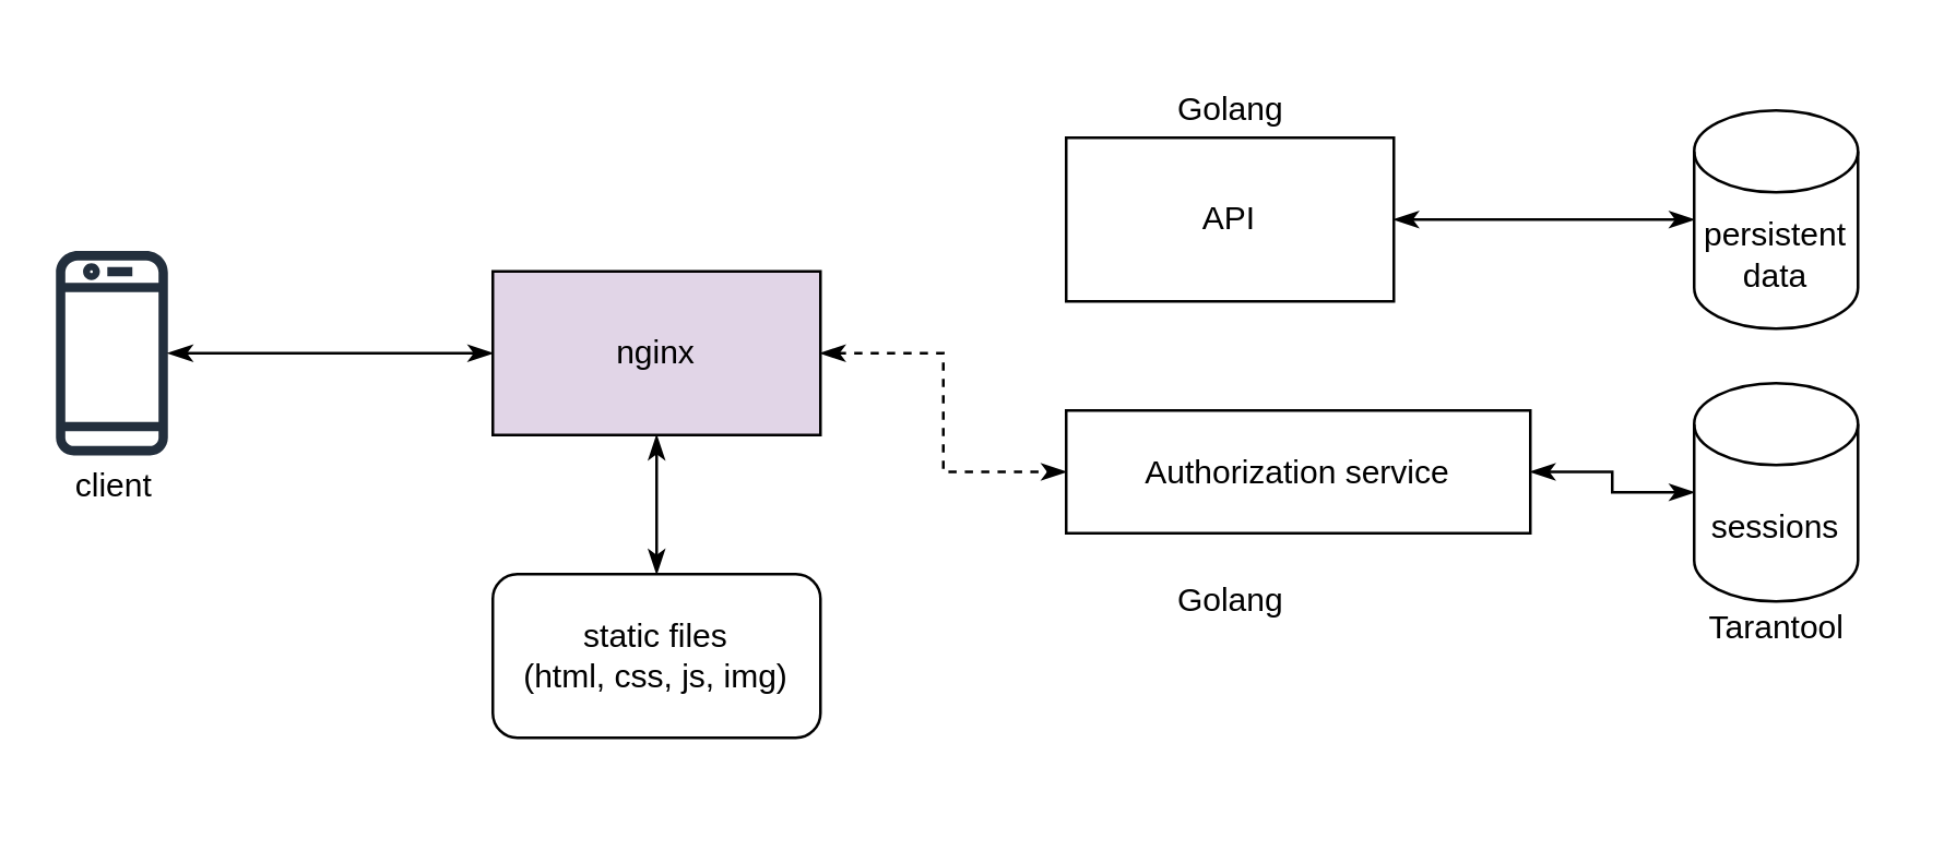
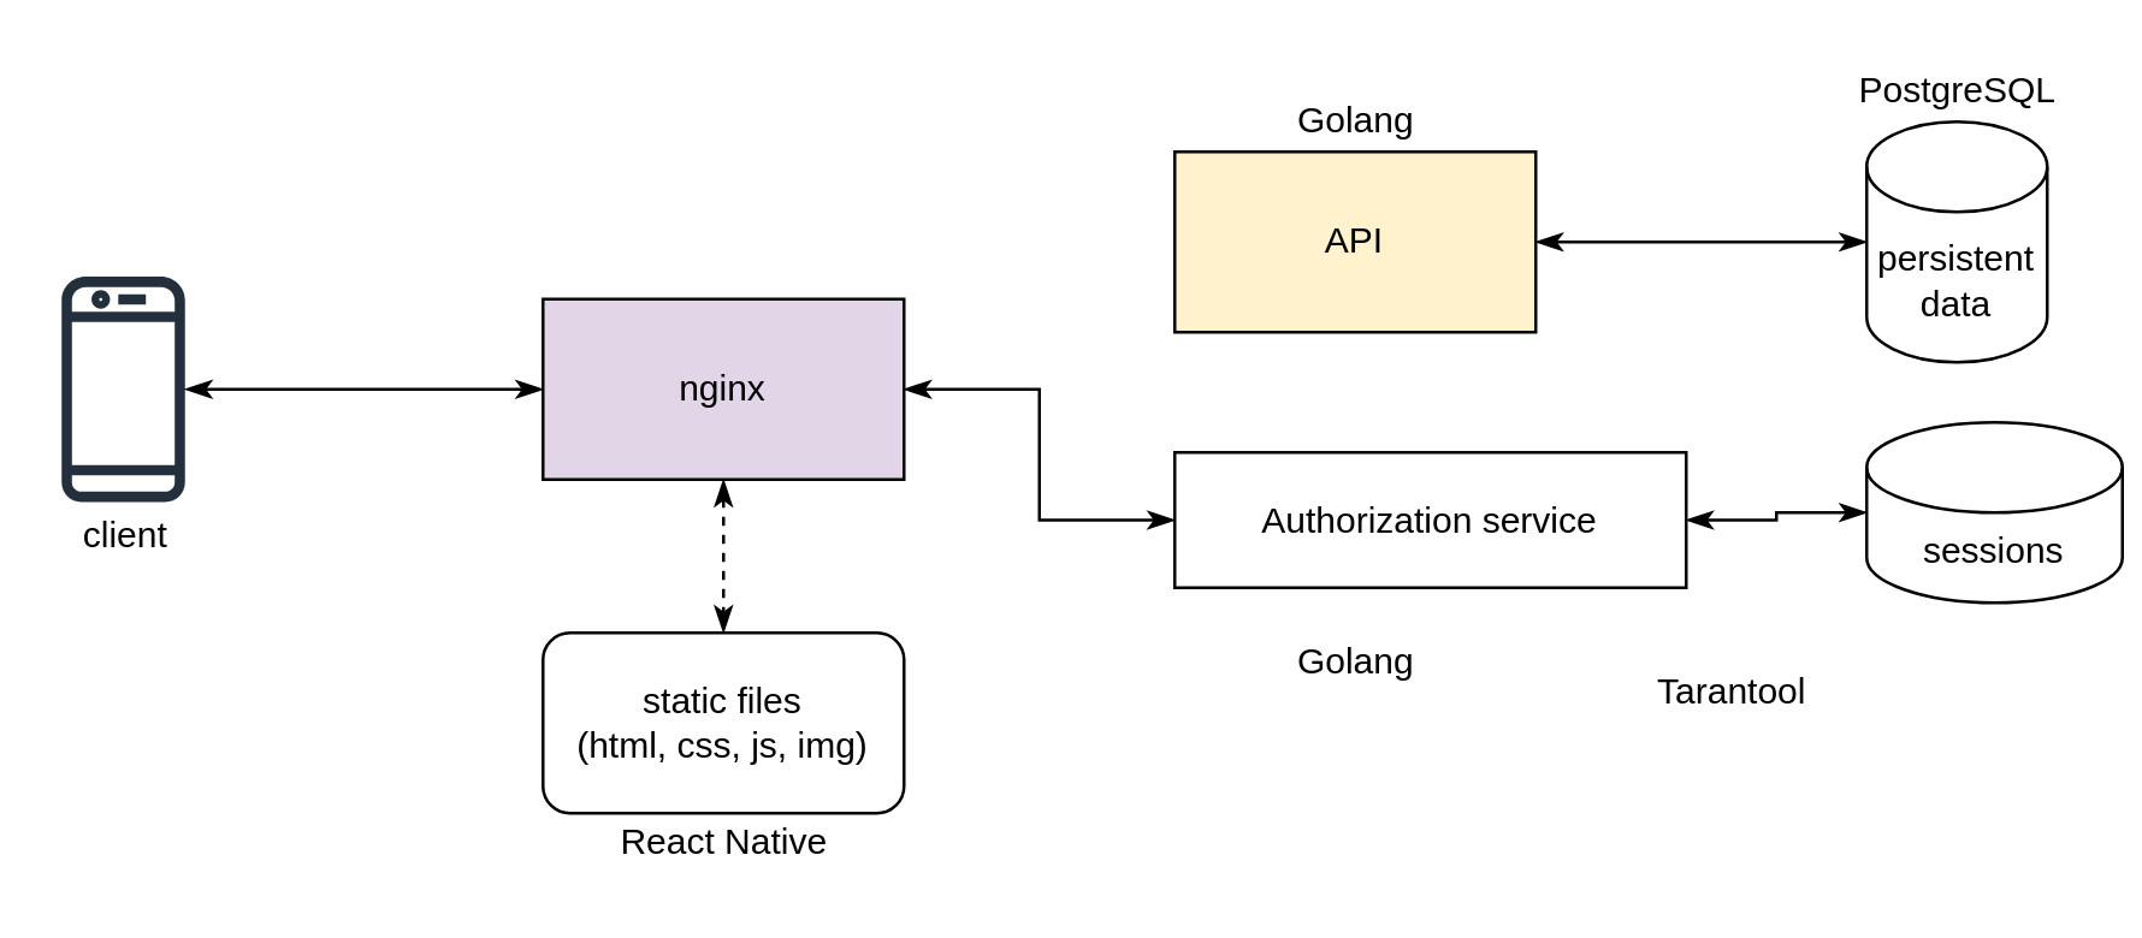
+ <mxCell id="13" value="PostgreSQL" style="text;html=1;align=center;verticalAlign=middle;resizable=0;points=[];autosize=1;strokeColor=none;fillColor=none;" vertex="1" parent="1"><mxGeometry x="610" y="20" width="80" height="20" as="geometry" /></mxCell>
- <mxCell id="9" value="API" style="rounded=0;whiteSpace=wrap;html=1;" vertex="1" parent="1"><mxGeometry x="390" y="50" width="120" height="60" as="geometry" /></mxCell>
+ <mxCell id="9" value="API" style="rounded=0;whiteSpace=wrap;html=1;fillColor=#fff2cc;" vertex="1" parent="1"><mxGeometry x="390" y="50" width="120" height="60" as="geometry" /></mxCell>
- <mxCell id="5" style="edgeStyle=orthogonalEdgeStyle;rounded=0;orthogonalLoop=1;jettySize=auto;html=1;exitX=1;exitY=0.5;exitDx=0;exitDy=0;entryX=0;entryY=0.5;entryDx=0;entryDy=0;startArrow=classicThin;startFill=1;endArrow=classicThin;endFill=1;dashed=1;" edge="1" parent="1" source="6" target="12"><mxGeometry relative="1" as="geometry" /></mxCell>
+ <mxCell id="5" style="edgeStyle=orthogonalEdgeStyle;rounded=0;orthogonalLoop=1;jettySize=auto;html=1;exitX=1;exitY=0.5;exitDx=0;exitDy=0;entryX=0;entryY=0.5;entryDx=0;entryDy=0;startArrow=classicThin;startFill=1;endArrow=classicThin;endFill=1;" edge="1" parent="1" source="6" target="12"><mxGeometry relative="1" as="geometry" /></mxCell>
- <mxCell id="14" value="sessions" style="shape=cylinder3;whiteSpace=wrap;html=1;boundedLbl=1;backgroundOutline=1;size=15;" vertex="1" parent="1"><mxGeometry x="620" y="140" width="60" height="80" as="geometry" /></mxCell>
+ <mxCell id="14" value="sessions" style="shape=cylinder3;whiteSpace=wrap;html=1;boundedLbl=1;backgroundOutline=1;size=15;" vertex="1" parent="1"><mxGeometry x="620" y="140" width="85" height="60" as="geometry" /></mxCell>
- <mxCell id="4" style="edgeStyle=orthogonalEdgeStyle;rounded=0;orthogonalLoop=1;jettySize=auto;html=1;exitX=0.5;exitY=1;exitDx=0;exitDy=0;entryX=0.5;entryY=0;entryDx=0;entryDy=0;startArrow=classicThin;startFill=1;endArrow=classicThin;endFill=1;" edge="1" parent="1" source="6" target="7"><mxGeometry relative="1" as="geometry" /></mxCell>
+ <mxCell id="4" style="edgeStyle=orthogonalEdgeStyle;rounded=0;orthogonalLoop=1;jettySize=auto;html=1;exitX=0.5;exitY=1;exitDx=0;exitDy=0;entryX=0.5;entryY=0;entryDx=0;entryDy=0;startArrow=classicThin;startFill=1;endArrow=classicThin;endFill=1;dashed=1;" edge="1" parent="1" source="6" target="7"><mxGeometry relative="1" as="geometry" /></mxCell>
- <mxCell id="15" value="Tarantool" style="text;html=1;align=center;verticalAlign=middle;resizable=0;points=[];autosize=1;strokeColor=none;fillColor=none;" vertex="1" parent="1"><mxGeometry x="615" y="220" width="70" height="20" as="geometry" /></mxCell>
+ <mxCell id="15" value="Tarantool" style="text;html=1;align=center;verticalAlign=middle;resizable=0;points=[];autosize=1;strokeColor=none;fillColor=none;" vertex="1" parent="1"><mxGeometry x="540" y="220" width="70" height="20" as="geometry" /></mxCell>
+ <mxCell id="16" value="React Native" style="text;html=1;align=center;verticalAlign=middle;resizable=0;points=[];autosize=1;strokeColor=none;fillColor=none;" vertex="1" parent="1"><mxGeometry x="200" y="270" width="80" height="20" as="geometry" /></mxCell>
